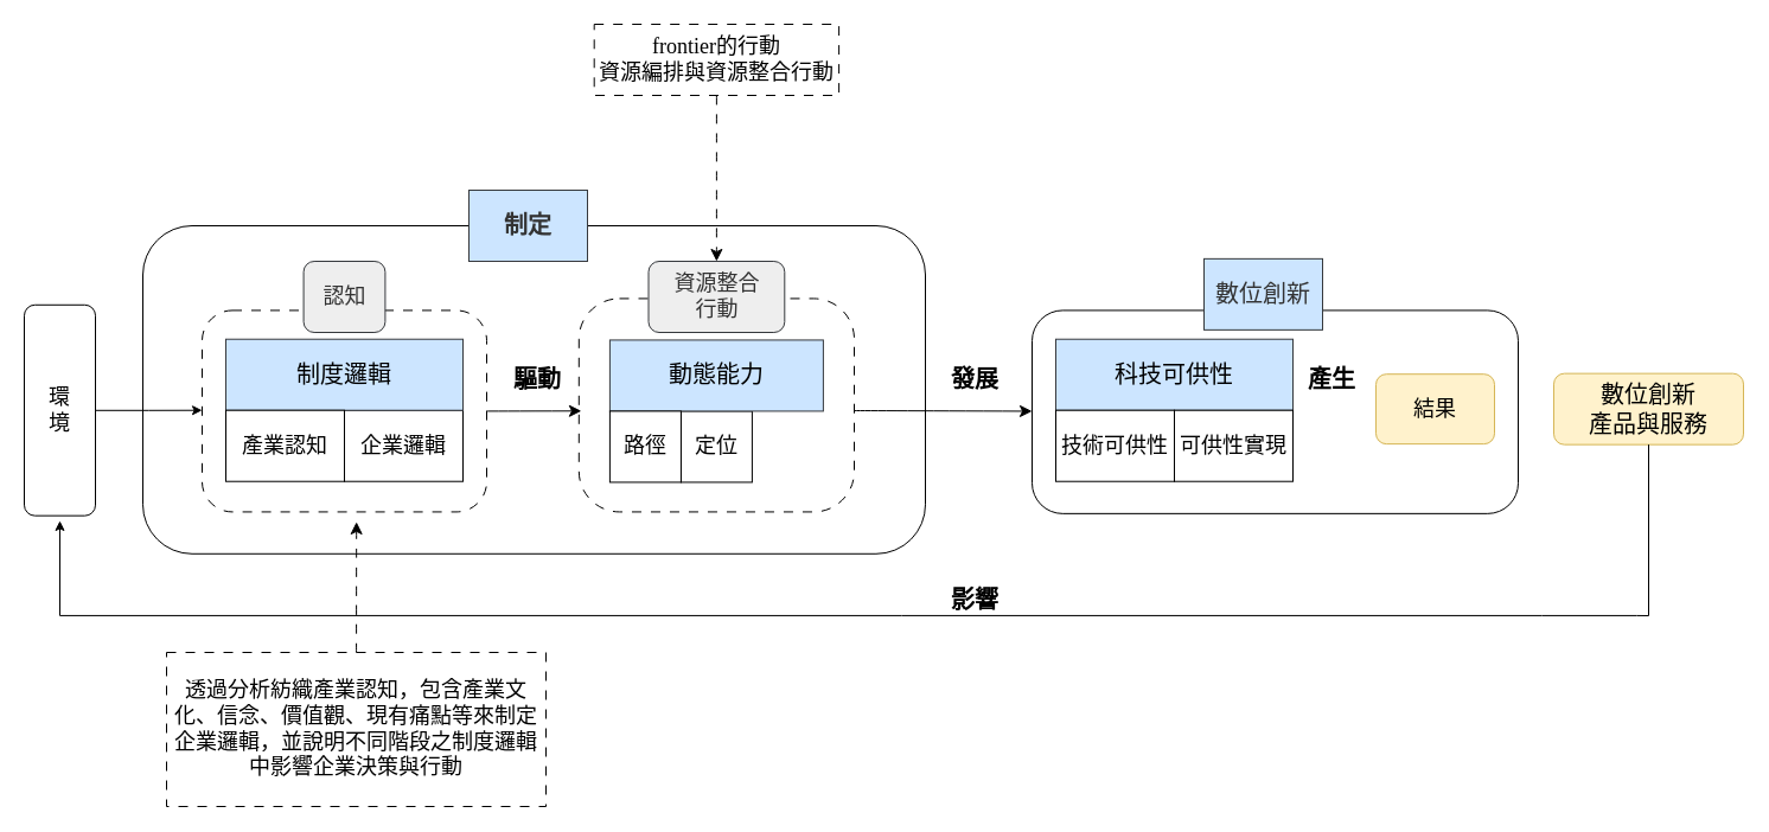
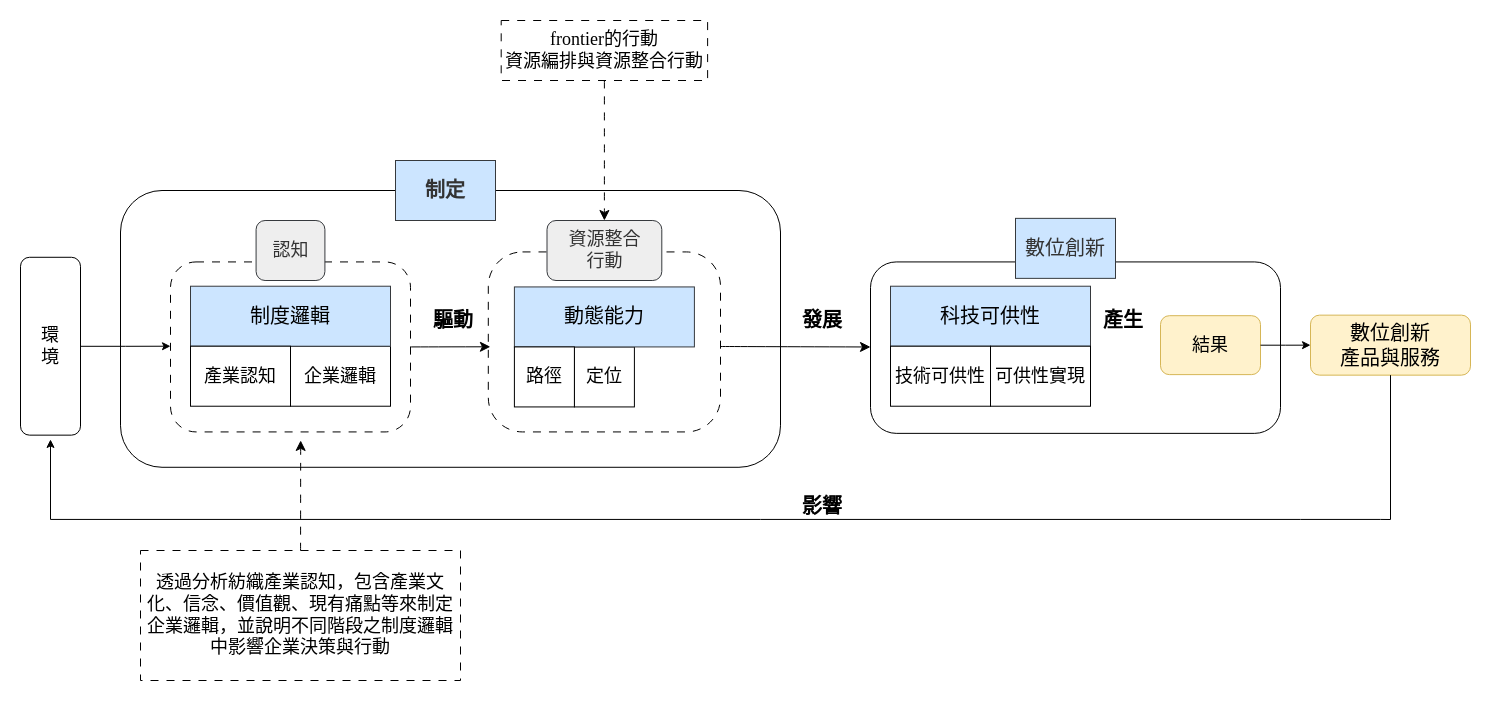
+ <mxCell id="13" style="edgeStyle=orthogonalEdgeStyle;rounded=0;orthogonalLoop=1;jettySize=auto;html=1;entryX=0;entryY=0.5;entryDx=0;entryDy=0;" parent="1" source="10" target="11" edge="1"><mxGeometry relative="1" as="geometry" /></mxCell>
